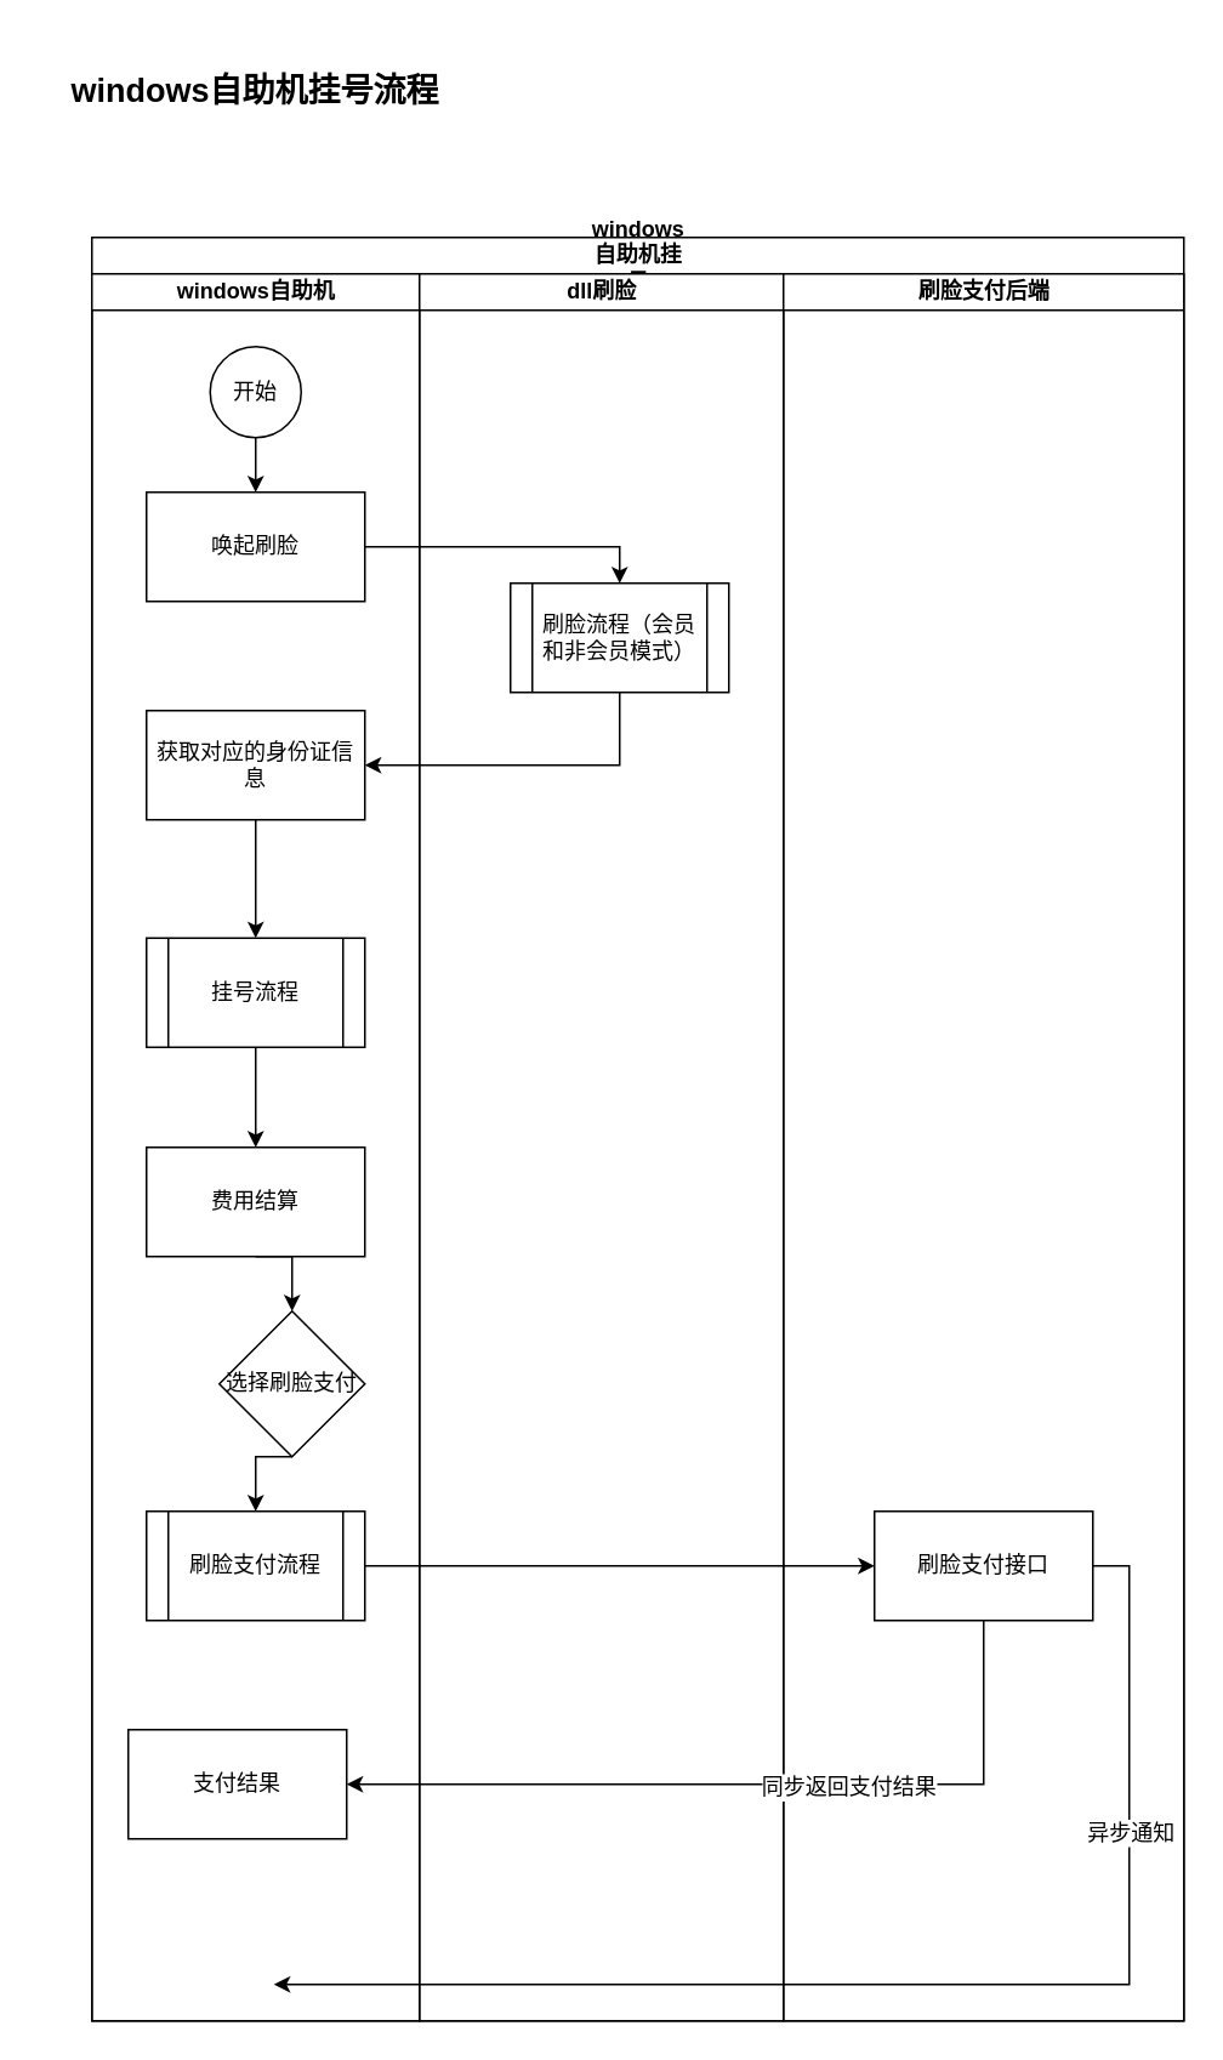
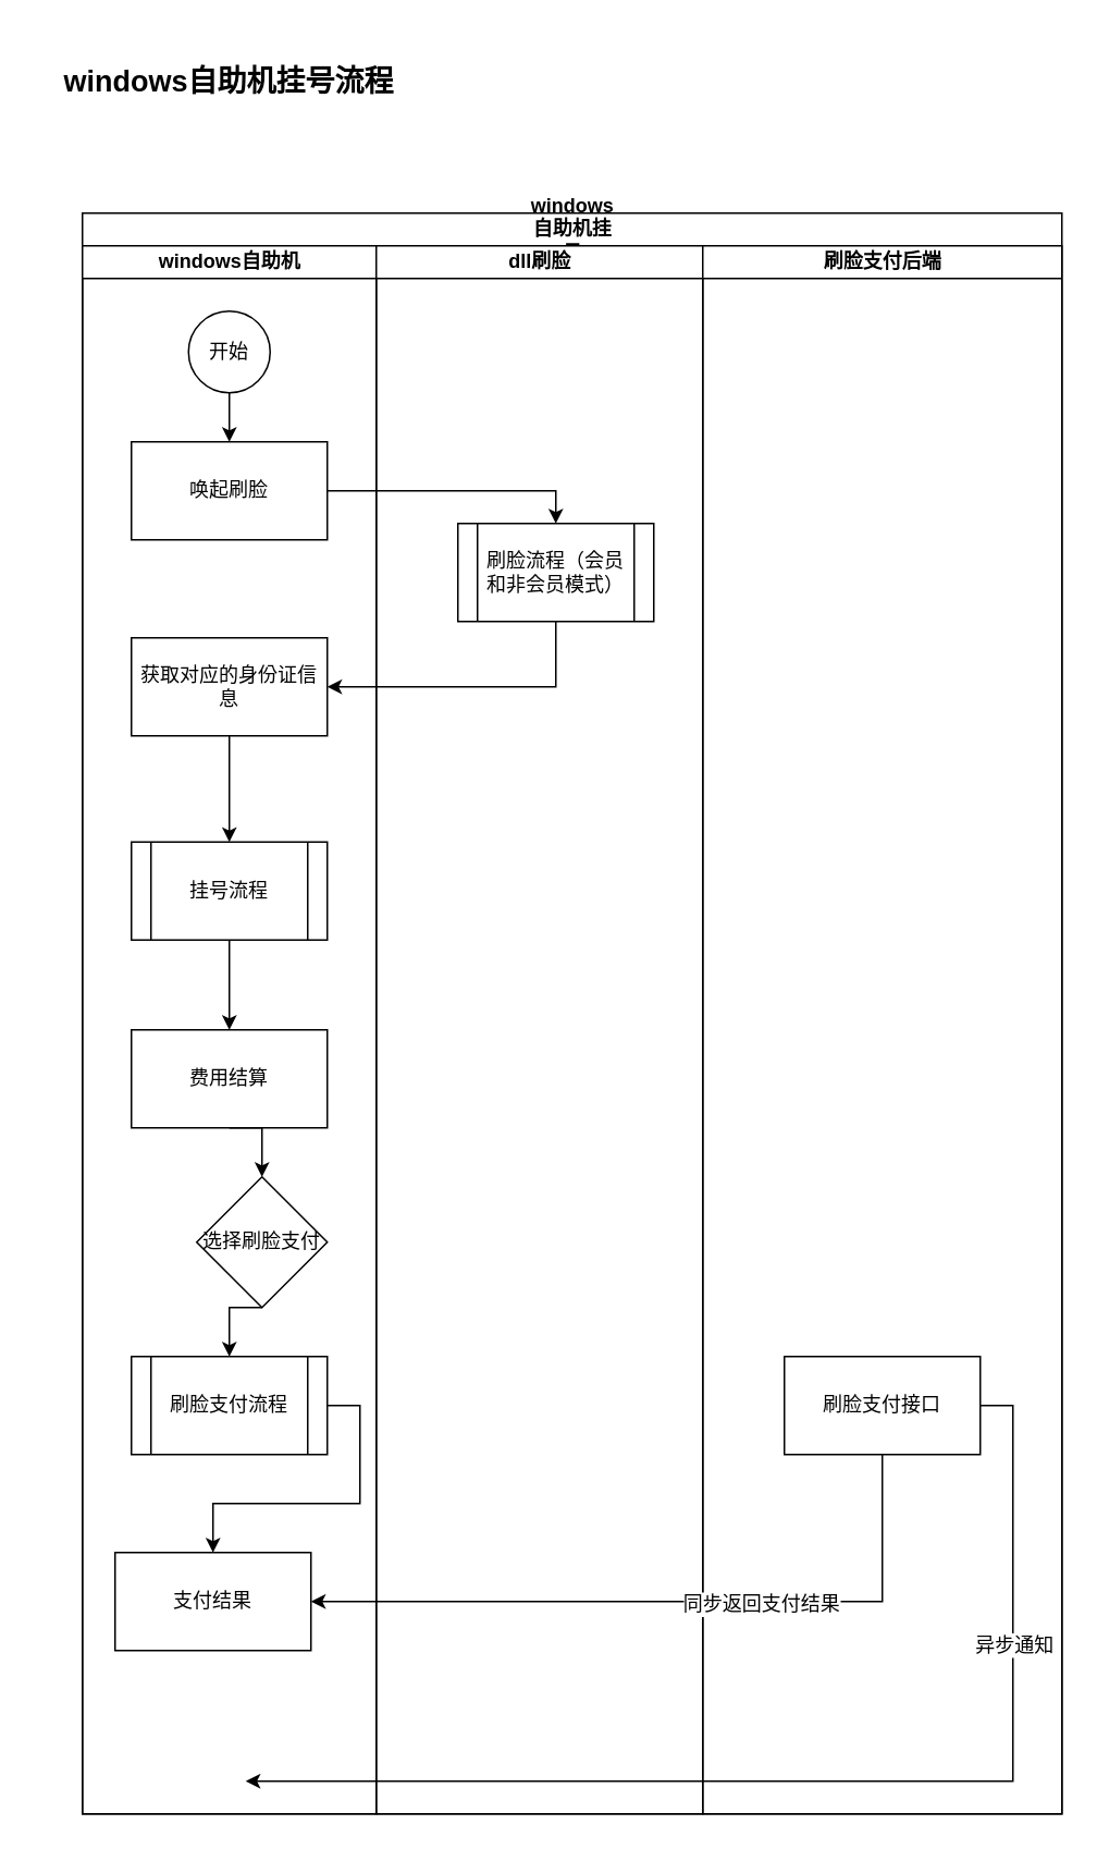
- <mxCell id="24" style="edgeStyle=orthogonalEdgeStyle;rounded=0;orthogonalLoop=1;jettySize=auto;html=1;exitX=1;exitY=0.5;exitDx=0;exitDy=0;entryX=0;entryY=0.5;entryDx=0;entryDy=0;" edge="1" parent="3" source="16" target="21"><mxGeometry relative="1" as="geometry" /></mxCell>
+ <mxCell id="24" style="edgeStyle=orthogonalEdgeStyle;rounded=0;orthogonalLoop=1;jettySize=auto;html=1;exitX=1;exitY=0.5;exitDx=0;exitDy=0;" edge="1" parent="3" source="16" target="17"><mxGeometry relative="1" as="geometry" /></mxCell>
